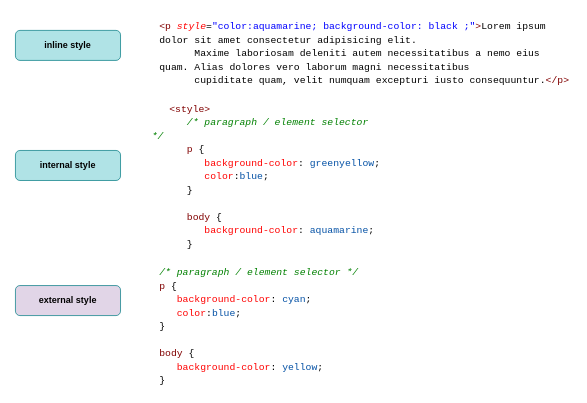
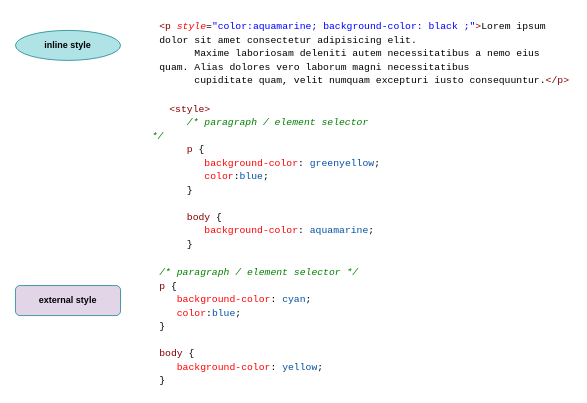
- <mxCell id="3" value="inline style" style="rounded=1;whiteSpace=wrap;html=1;fillColor=#b0e3e6;strokeColor=#0e8088;fontStyle=1;" vertex="1" parent="1"><mxGeometry x="20" y="40" width="140" height="40" as="geometry" /></mxCell>
+ <mxCell id="3" value="inline style" style="ellipse;whiteSpace=wrap;html=1;fillColor=#b0e3e6;strokeColor=#0e8088;fontStyle=1;" vertex="1" parent="1"><mxGeometry x="20" y="40" width="140" height="40" as="geometry" /></mxCell>
- <mxCell id="5" value="internal style" style="rounded=1;whiteSpace=wrap;html=1;fillColor=#b0e3e6;strokeColor=#0e8088;fontStyle=1;" vertex="1" parent="1"><mxGeometry x="20" y="200" width="140" height="40" as="geometry" /></mxCell>
